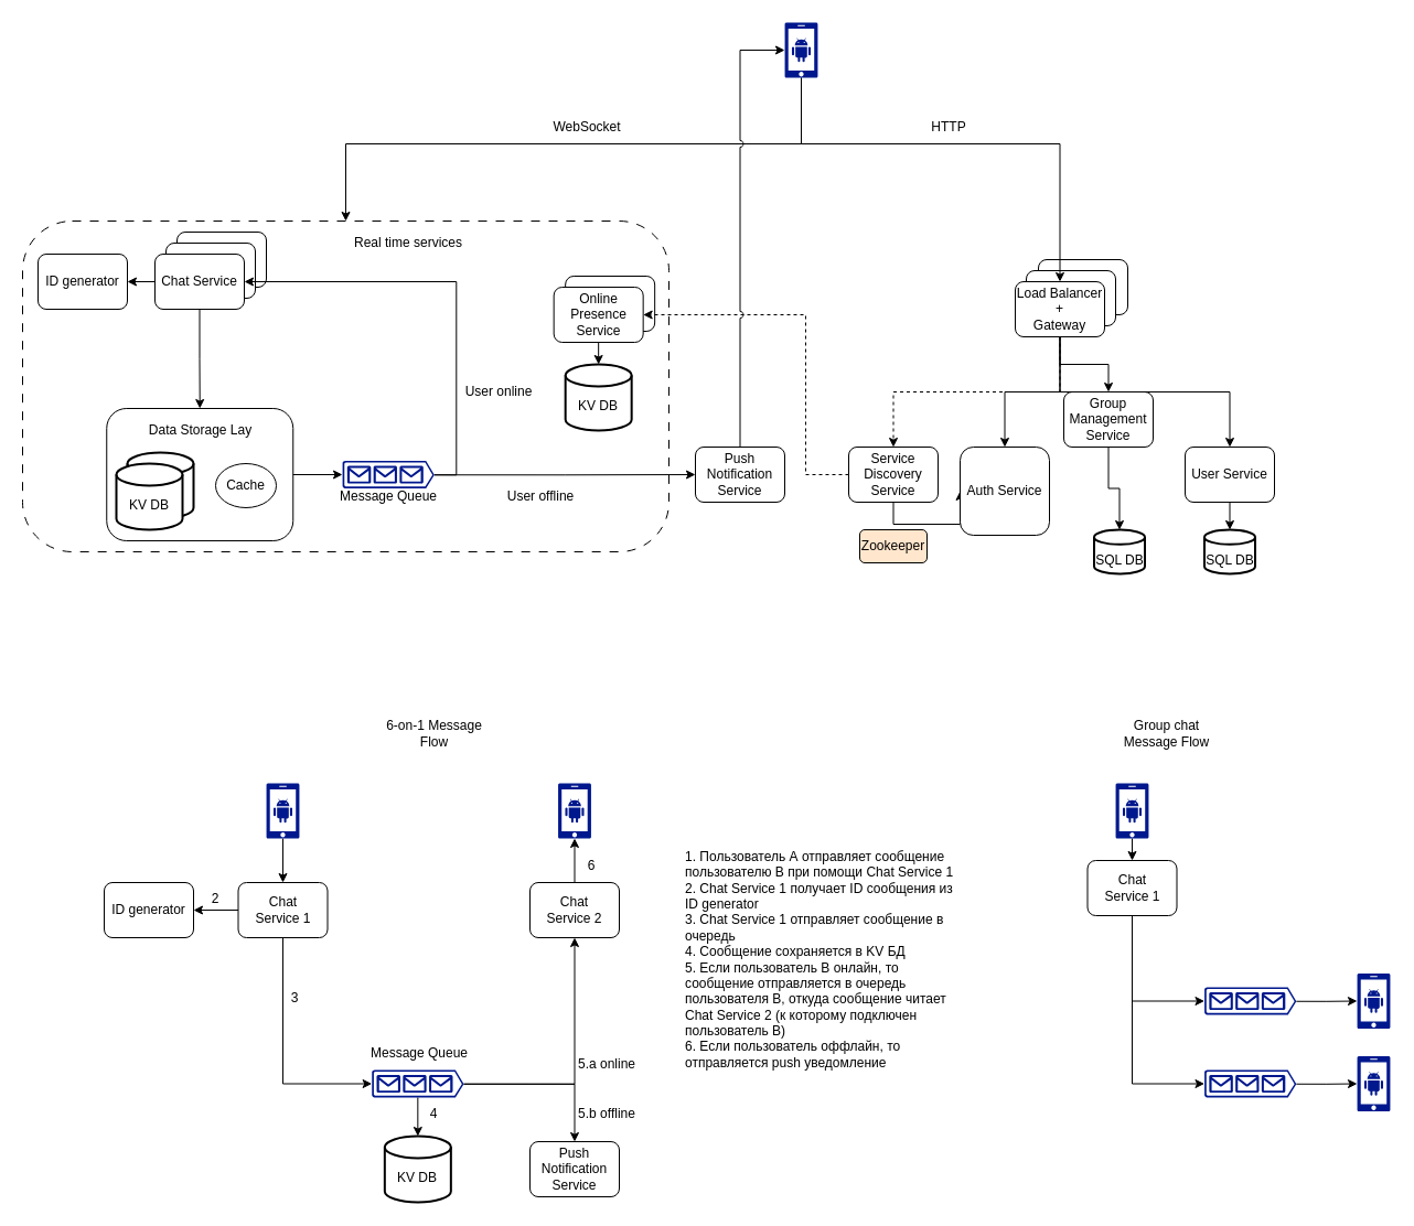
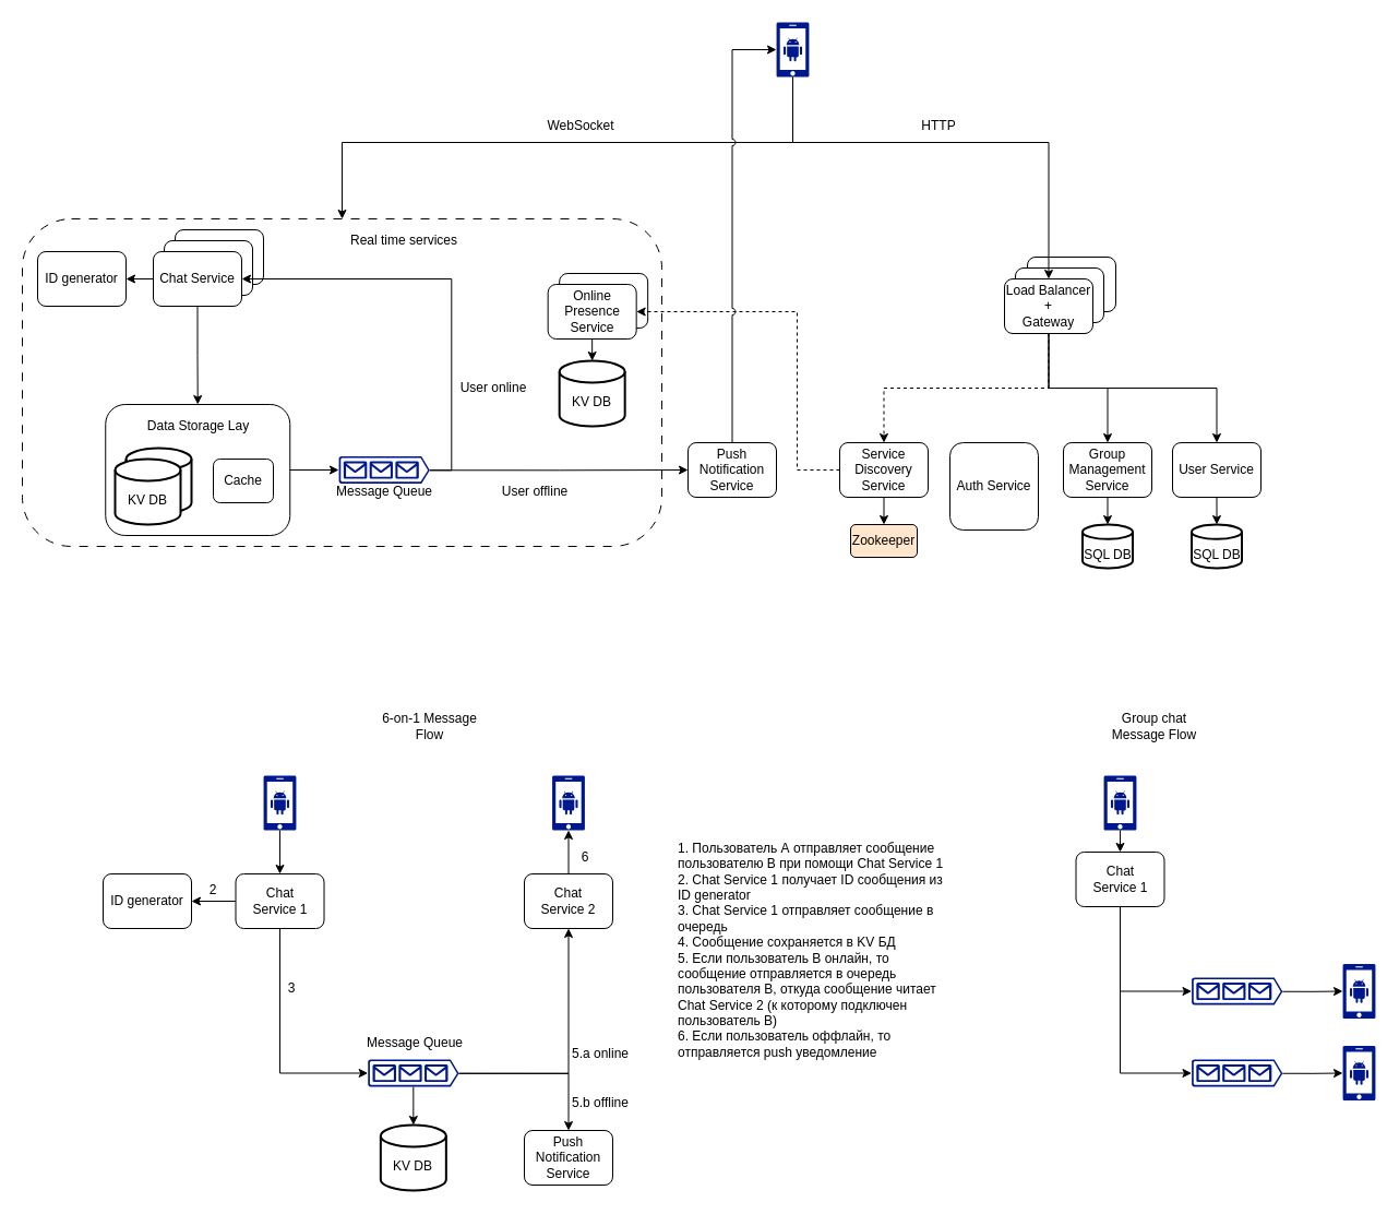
- <mxCell id="43" style="edgeStyle=orthogonalEdgeStyle;rounded=0;orthogonalLoop=1;jettySize=auto;html=1;exitX=0.5;exitY=1;exitDx=0;exitDy=0;entryX=0.5;entryY=0;entryDx=0;entryDy=0;" edge="1" parent="1" source="46" target="36"><mxGeometry relative="1" as="geometry" /></mxCell>
- <mxCell id="37" value="Group&lt;br style=&quot;border-color: var(--border-color);&quot;&gt;Management&lt;br style=&quot;border-color: var(--border-color);&quot;&gt;Service" style="rounded=1;whiteSpace=wrap;html=1;" vertex="1" parent="1"><mxGeometry x="964" y="355" width="81" height="50" as="geometry" /></mxCell>
+ <mxCell id="37" value="Group&lt;br style=&quot;border-color: var(--border-color);&quot;&gt;Management&lt;br style=&quot;border-color: var(--border-color);&quot;&gt;Service" style="rounded=1;whiteSpace=wrap;html=1;" vertex="1" parent="1"><mxGeometry x="974" y="405" width="81" height="50" as="geometry" /></mxCell>
- <mxCell id="17" value="Cache" style="ellipse;whiteSpace=wrap;html=1;" vertex="1" parent="1"><mxGeometry x="195" y="420" width="55" height="40" as="geometry" /></mxCell>
+ <mxCell id="17" value="Cache" style="rounded=1;whiteSpace=wrap;html=1;" vertex="1" parent="1"><mxGeometry x="195" y="420" width="55" height="40" as="geometry" /></mxCell>
- <mxCell id="33" style="edgeStyle=orthogonalEdgeStyle;rounded=0;orthogonalLoop=1;jettySize=auto;html=1;exitX=0.5;exitY=1;exitDx=0;exitDy=0;" edge="1" parent="1" source="35" target="36"><mxGeometry relative="1" as="geometry" /></mxCell>
+ <mxCell id="33" style="edgeStyle=orthogonalEdgeStyle;rounded=0;orthogonalLoop=1;jettySize=auto;html=1;exitX=0.5;exitY=1;exitDx=0;exitDy=0;entryX=0.5;entryY=0;entryDx=0;entryDy=0;" edge="1" parent="1" source="35" target="26"><mxGeometry relative="1" as="geometry" /></mxCell>
- <mxCell id="70" value="4" style="text;html=1;strokeColor=none;fillColor=none;align=center;verticalAlign=middle;whiteSpace=wrap;rounded=0;" vertex="1" parent="1"><mxGeometry x="363.17" y="995" width="60" height="30" as="geometry" /></mxCell>
